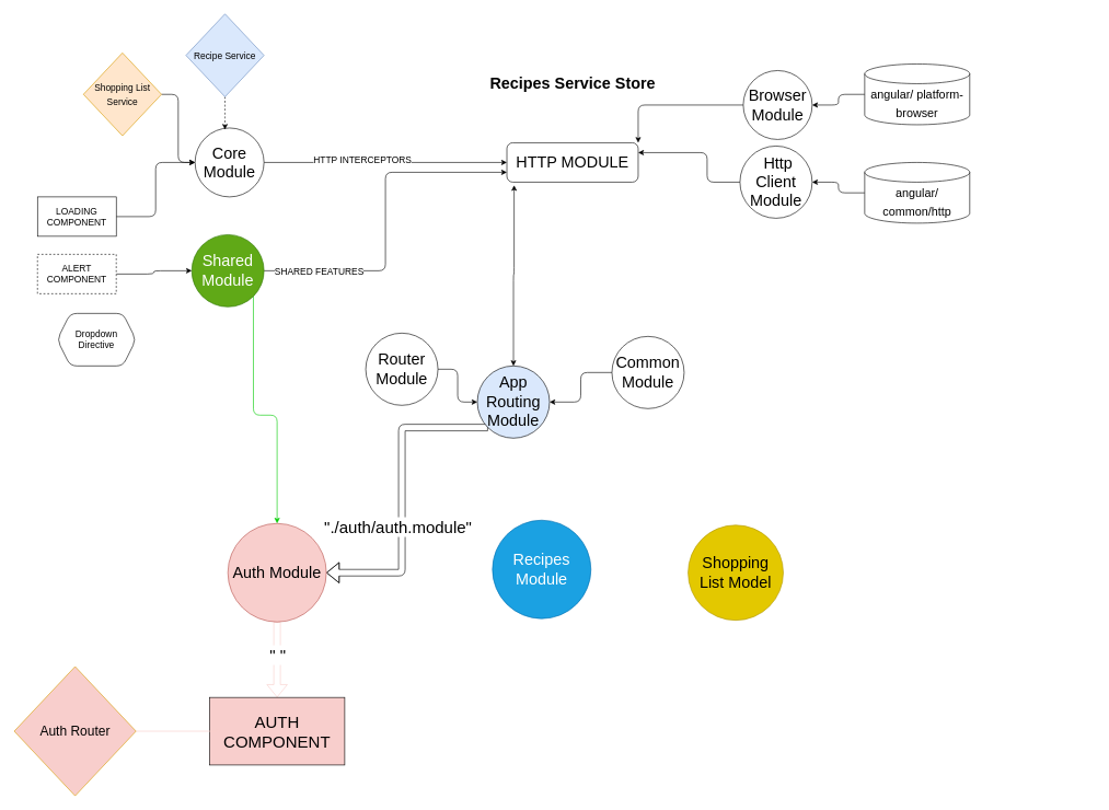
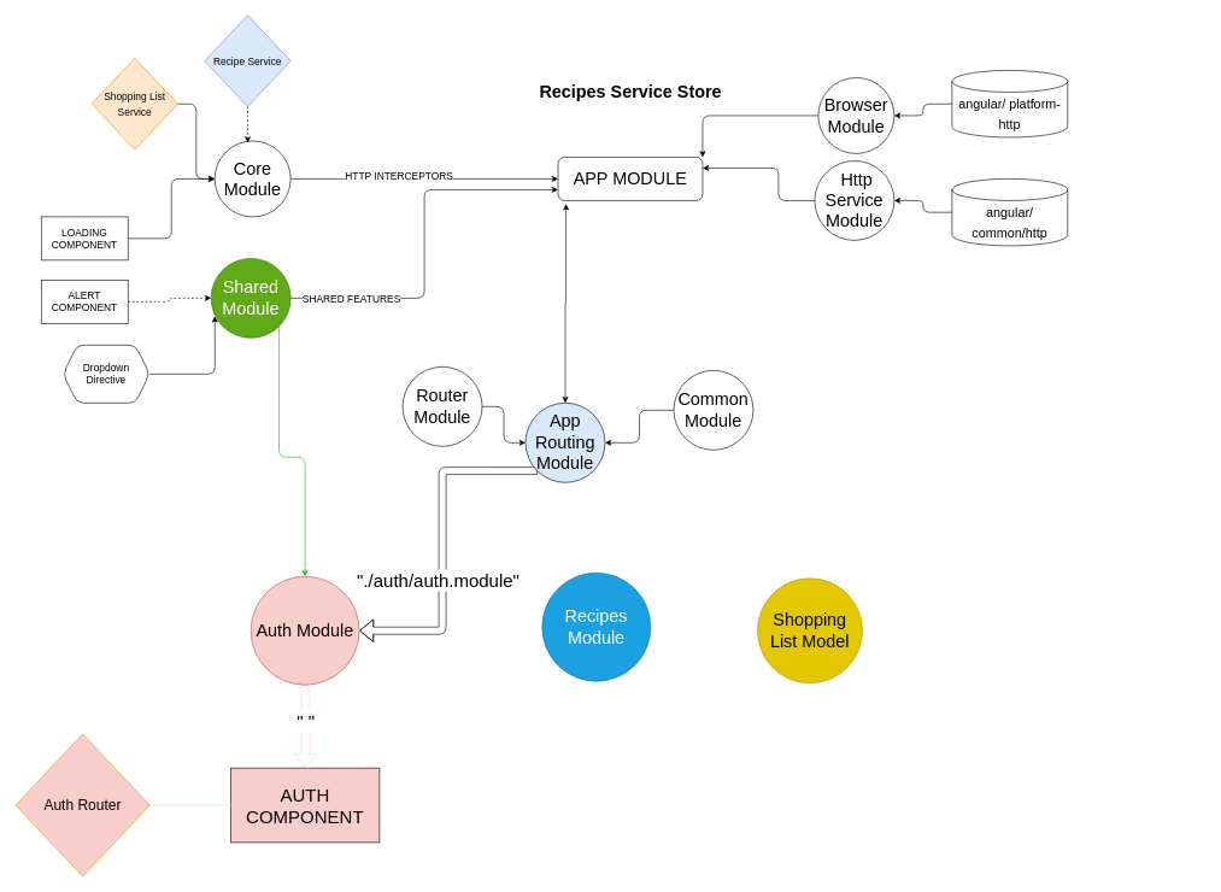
- <mxCell id="20" value="&lt;font style=&quot;font-size: 18px&quot;&gt;angular/ platform-browser&lt;/font&gt;" style="shape=cylinder3;whiteSpace=wrap;html=1;boundedLbl=1;backgroundOutline=1;size=15;fontSize=24;" vertex="1" parent="1"><mxGeometry x="1316" y="97" width="160" height="92.5" as="geometry" /></mxCell>
+ <mxCell id="20" value="&lt;font style=&quot;font-size: 18px&quot;&gt;angular/ platform-http&lt;/font&gt;" style="shape=cylinder3;whiteSpace=wrap;html=1;boundedLbl=1;backgroundOutline=1;size=15;fontSize=24;" vertex="1" parent="1"><mxGeometry x="1316" y="97" width="160" height="92.5" as="geometry" /></mxCell>
- <mxCell id="3" value="&lt;font style=&quot;font-size: 24px&quot;&gt;HTTP MODULE&lt;/font&gt;" style="rounded=1;whiteSpace=wrap;html=1;shadow=0;glass=0;sketch=0;" vertex="1" parent="1"><mxGeometry x="771" y="217" width="200" height="60" as="geometry" /></mxCell>
+ <mxCell id="3" value="&lt;font style=&quot;font-size: 24px&quot;&gt;APP MODULE&lt;/font&gt;" style="rounded=1;whiteSpace=wrap;html=1;shadow=0;glass=0;sketch=0;" vertex="1" parent="1"><mxGeometry x="771" y="217" width="200" height="60" as="geometry" /></mxCell>
- <mxCell id="18" value="&amp;nbsp;Http Client&lt;br&gt;Module" style="ellipse;whiteSpace=wrap;html=1;fontSize=24;" vertex="1" parent="1"><mxGeometry x="1126" y="222" width="110" height="110" as="geometry" /></mxCell>
+ <mxCell id="18" value="&amp;nbsp;Http Service&lt;br&gt;Module" style="ellipse;whiteSpace=wrap;html=1;fontSize=24;" vertex="1" parent="1"><mxGeometry x="1126" y="222" width="110" height="110" as="geometry" /></mxCell>
- <mxCell id="33" style="edgeStyle=orthogonalEdgeStyle;rounded=1;orthogonalLoop=1;jettySize=auto;html=1;fontSize=14;startArrow=none;startFill=0;" edge="1" parent="1" source="34" target="10"><mxGeometry relative="1" as="geometry" /></mxCell>
+ <mxCell id="33" style="edgeStyle=orthogonalEdgeStyle;rounded=1;orthogonalLoop=1;jettySize=auto;html=1;fontSize=14;startArrow=none;startFill=0;dashed=1;" edge="1" parent="1" source="34" target="10"><mxGeometry relative="1" as="geometry" /></mxCell>
- <mxCell id="34" value="ALERT COMPONENT" style="rounded=0;whiteSpace=wrap;html=1;shadow=0;glass=0;sketch=0;fontSize=14;dashed=1;" vertex="1" parent="1"><mxGeometry x="56" y="387" width="120" height="60" as="geometry" /></mxCell>
+ <mxCell id="34" value="ALERT COMPONENT" style="rounded=0;whiteSpace=wrap;html=1;shadow=0;glass=0;sketch=0;fontSize=14;" vertex="1" parent="1"><mxGeometry x="56" y="387" width="120" height="60" as="geometry" /></mxCell>
+ <mxCell id="35" style="edgeStyle=orthogonalEdgeStyle;rounded=1;orthogonalLoop=1;jettySize=auto;html=1;entryX=0.047;entryY=0.727;entryDx=0;entryDy=0;entryPerimeter=0;fontSize=14;startArrow=none;startFill=0;" edge="1" parent="1" source="36" target="10"><mxGeometry relative="1" as="geometry" /></mxCell>
